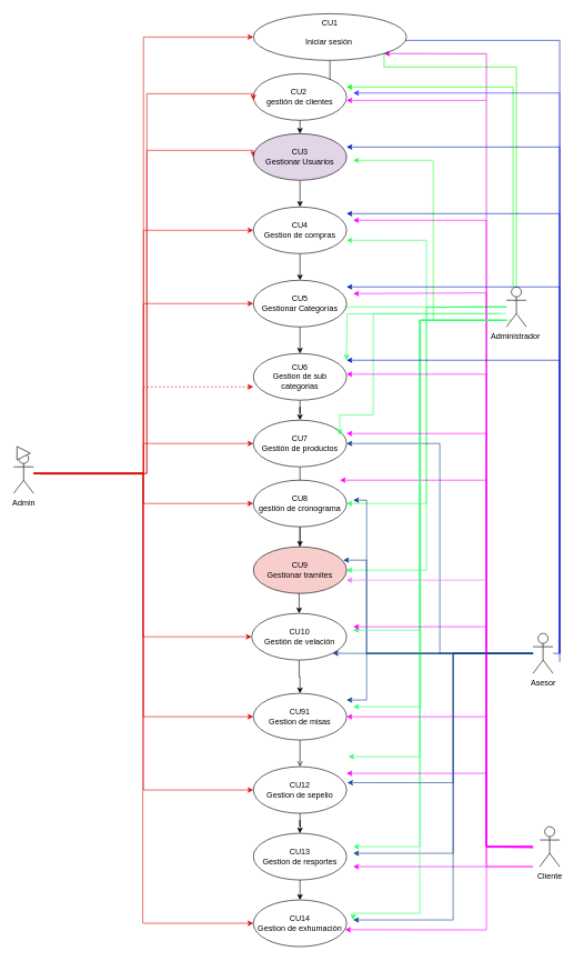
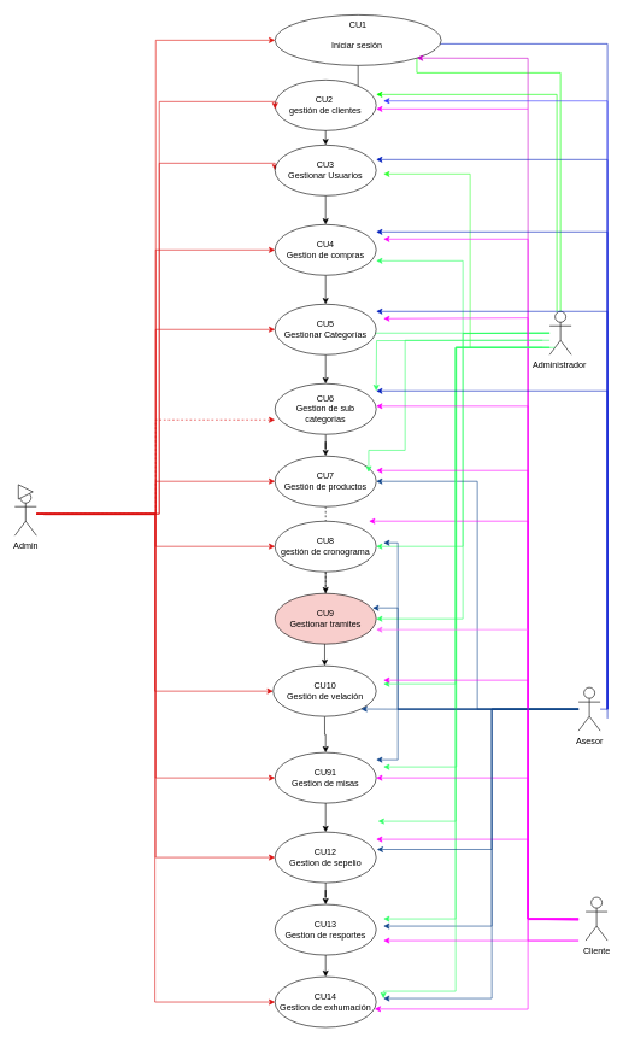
- <mxCell id="21" value="CU3&lt;div&gt;Gestionar Usuarios&lt;/div&gt;" style="ellipse;whiteSpace=wrap;html=1;fillColor=#e1d5e7;" vertex="1" parent="1"><mxGeometry x="380" y="200" width="140" height="70" as="geometry" /></mxCell>
+ <mxCell id="21" value="CU3&lt;div&gt;Gestionar Usuarios&lt;/div&gt;" style="ellipse;whiteSpace=wrap;html=1;" vertex="1" parent="1"><mxGeometry x="380" y="200" width="140" height="70" as="geometry" /></mxCell>
- <mxCell id="22" value="" style="edgeStyle=orthogonalEdgeStyle;rounded=0;orthogonalLoop=1;jettySize=auto;html=1;" edge="1" parent="1" source="23" target="33"><mxGeometry relative="1" as="geometry" /></mxCell>
+ <mxCell id="22" value="" style="edgeStyle=orthogonalEdgeStyle;rounded=0;orthogonalLoop=1;jettySize=auto;html=1;dashed=1;" edge="1" parent="1" source="23" target="33"><mxGeometry relative="1" as="geometry" /></mxCell>
- <mxCell id="26" value="" style="edgeStyle=orthogonalEdgeStyle;rounded=0;orthogonalLoop=1;jettySize=auto;html=1;endArrow=open;" edge="1" parent="1" source="27" target="35"><mxGeometry relative="1" as="geometry" /></mxCell>
+ <mxCell id="26" value="" style="edgeStyle=orthogonalEdgeStyle;rounded=0;orthogonalLoop=1;jettySize=auto;html=1;" edge="1" parent="1" source="27" target="35"><mxGeometry relative="1" as="geometry" /></mxCell>
